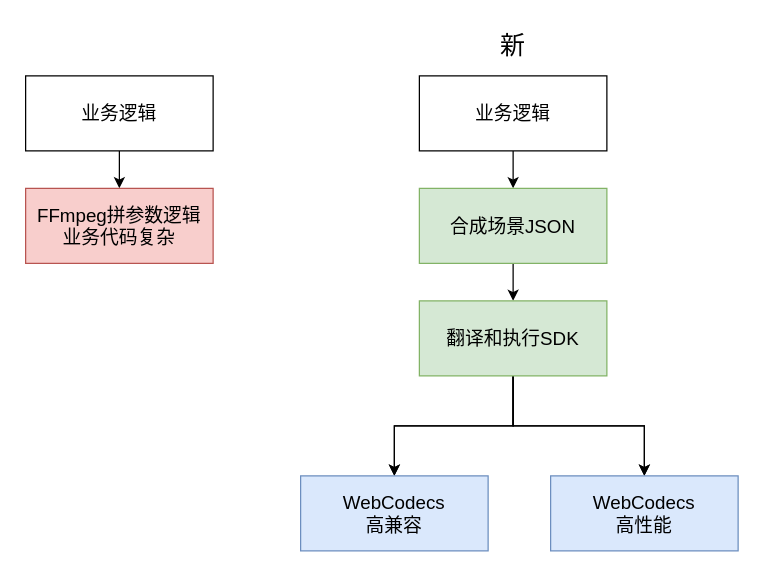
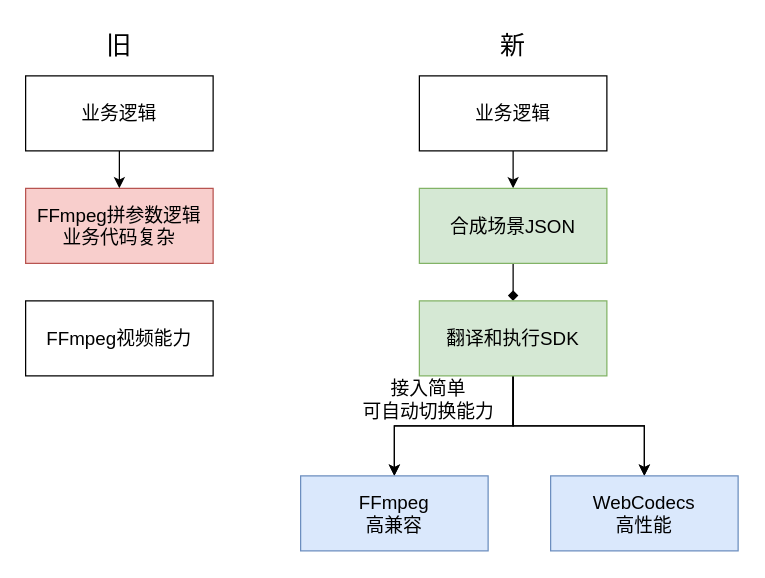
+ <mxCell id="17" value="旧" style="text;html=1;align=center;verticalAlign=middle;whiteSpace=wrap;rounded=0;fontSize=20;" vertex="1" parent="1"><mxGeometry x="65" y="20" width="60" height="30" as="geometry" /></mxCell>
- <mxCell id="8" value="" style="edgeStyle=orthogonalEdgeStyle;rounded=0;orthogonalLoop=1;jettySize=auto;html=1;fontSize=15;" edge="1" parent="1" source="9" target="14"><mxGeometry relative="1" as="geometry" /></mxCell>
+ <mxCell id="8" value="" style="edgeStyle=orthogonalEdgeStyle;rounded=0;orthogonalLoop=1;jettySize=auto;html=1;fontSize=15;endArrow=diamond;" edge="1" parent="1" source="9" target="14"><mxGeometry relative="1" as="geometry" /></mxCell>
+ <mxCell id="5" value="FFmpeg视频能力" style="whiteSpace=wrap;html=1;rounded=0;fontSize=15;" vertex="1" parent="1"><mxGeometry x="20" y="240" width="150" height="60" as="geometry" /></mxCell>
+ <mxCell id="19" value="接入简单&lt;div&gt;可自动切换能力&lt;/div&gt;" style="text;html=1;align=center;verticalAlign=middle;whiteSpace=wrap;rounded=0;fontSize=15;" vertex="1" parent="1"><mxGeometry x="285" y="304" width="115" height="30" as="geometry" /></mxCell>
- <mxCell id="15" value="WebCodecs&lt;div&gt;高兼容&lt;/div&gt;" style="whiteSpace=wrap;html=1;rounded=0;fontSize=15;fillColor=#dae8fc;strokeColor=#6c8ebf;" vertex="1" parent="1"><mxGeometry x="240" y="380" width="150" height="60" as="geometry" /></mxCell>
+ <mxCell id="15" value="FFmpeg&lt;div&gt;高兼容&lt;/div&gt;" style="whiteSpace=wrap;html=1;rounded=0;fontSize=15;fillColor=#dae8fc;strokeColor=#6c8ebf;" vertex="1" parent="1"><mxGeometry x="240" y="380" width="150" height="60" as="geometry" /></mxCell>
